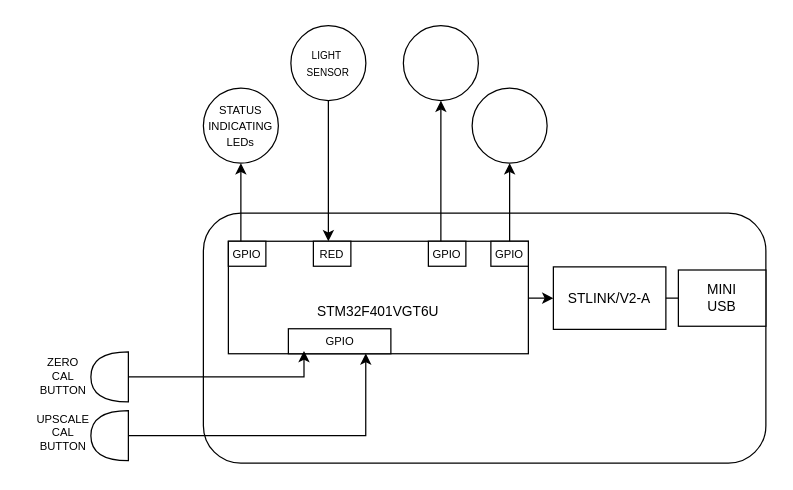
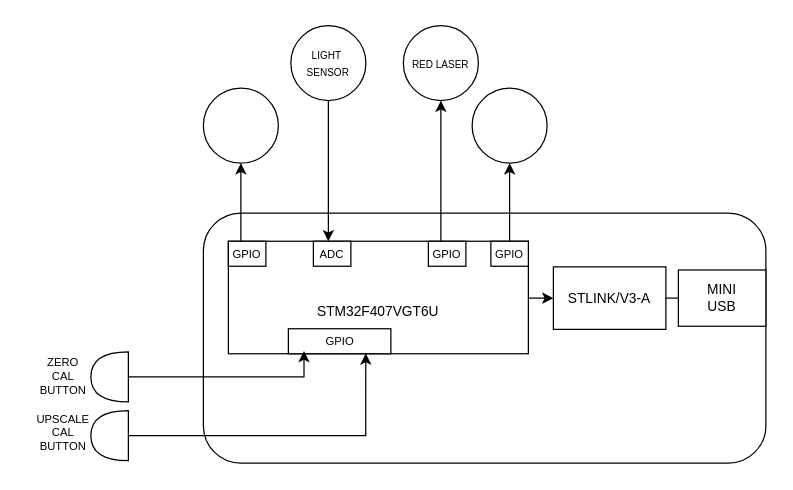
+ <mxCell id="29" value="&lt;span style=&quot;font-size: 8px&quot;&gt;RED LASER&lt;/span&gt;" style="text;html=1;strokeColor=none;fillColor=none;align=center;verticalAlign=middle;whiteSpace=wrap;rounded=0;fontSize=11;" vertex="1" parent="27"><mxGeometry y="15" width="60" height="30" as="geometry" /></mxCell>
- <mxCell id="40" value="&lt;font style=&quot;font-size: 9px&quot;&gt;STATUS&lt;br&gt;INDICATING&lt;br&gt;LEDs&lt;/font&gt;" style="text;html=1;strokeColor=none;fillColor=none;align=center;verticalAlign=middle;whiteSpace=wrap;rounded=0;fontSize=11;" vertex="1" parent="38"><mxGeometry y="15" width="60" height="30" as="geometry" /></mxCell>
- <mxCell id="11" value="RED" style="text;html=1;strokeColor=none;fillColor=none;align=center;verticalAlign=middle;whiteSpace=wrap;rounded=0;fontSize=9;" vertex="1" parent="3"><mxGeometry x="53" width="60" height="20" as="geometry" /></mxCell>
+ <mxCell id="11" value="ADC" style="text;html=1;strokeColor=none;fillColor=none;align=center;verticalAlign=middle;whiteSpace=wrap;rounded=0;fontSize=9;" vertex="1" parent="3"><mxGeometry x="53" width="60" height="20" as="geometry" /></mxCell>
- <mxCell id="19" value="STLINK/V2-A" style="text;html=1;strokeColor=none;fillColor=none;align=center;verticalAlign=middle;whiteSpace=wrap;rounded=0;fontSize=11;" vertex="1" parent="17"><mxGeometry x="10" y="10" width="70" height="30" as="geometry" /></mxCell>
+ <mxCell id="19" value="STLINK/V3-A" style="text;html=1;strokeColor=none;fillColor=none;align=center;verticalAlign=middle;whiteSpace=wrap;rounded=0;fontSize=11;" vertex="1" parent="17"><mxGeometry x="10" y="10" width="70" height="30" as="geometry" /></mxCell>
- <mxCell id="5" value="&lt;font style=&quot;font-size: 11px&quot;&gt;STM32F401VGT6U&lt;/font&gt;" style="text;html=1;strokeColor=none;fillColor=none;align=center;verticalAlign=middle;whiteSpace=wrap;rounded=0;" vertex="1" parent="3"><mxGeometry x="60" y="29.75" width="120" height="52.75" as="geometry" /></mxCell>
+ <mxCell id="5" value="&lt;font style=&quot;font-size: 11px&quot;&gt;STM32F407VGT6U&lt;/font&gt;" style="text;html=1;strokeColor=none;fillColor=none;align=center;verticalAlign=middle;whiteSpace=wrap;rounded=0;" vertex="1" parent="3"><mxGeometry x="60" y="29.75" width="120" height="52.75" as="geometry" /></mxCell>
